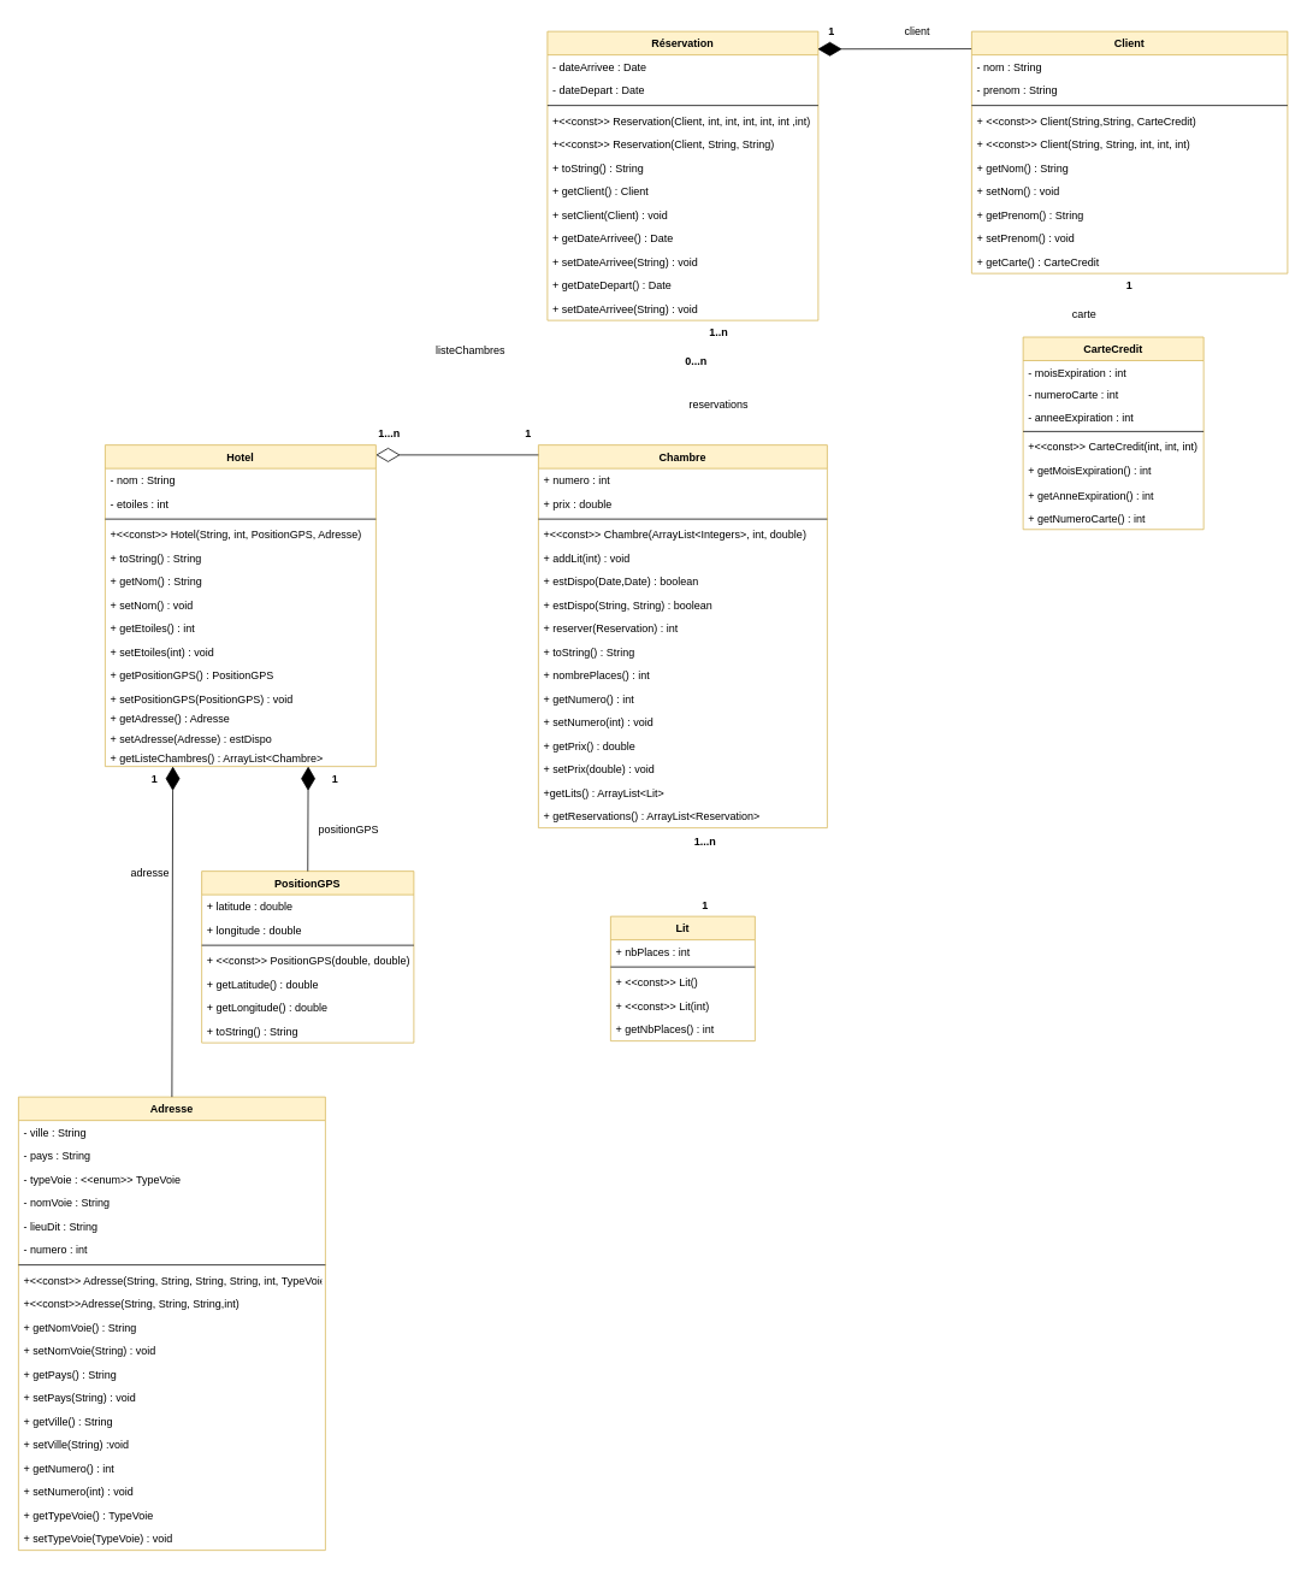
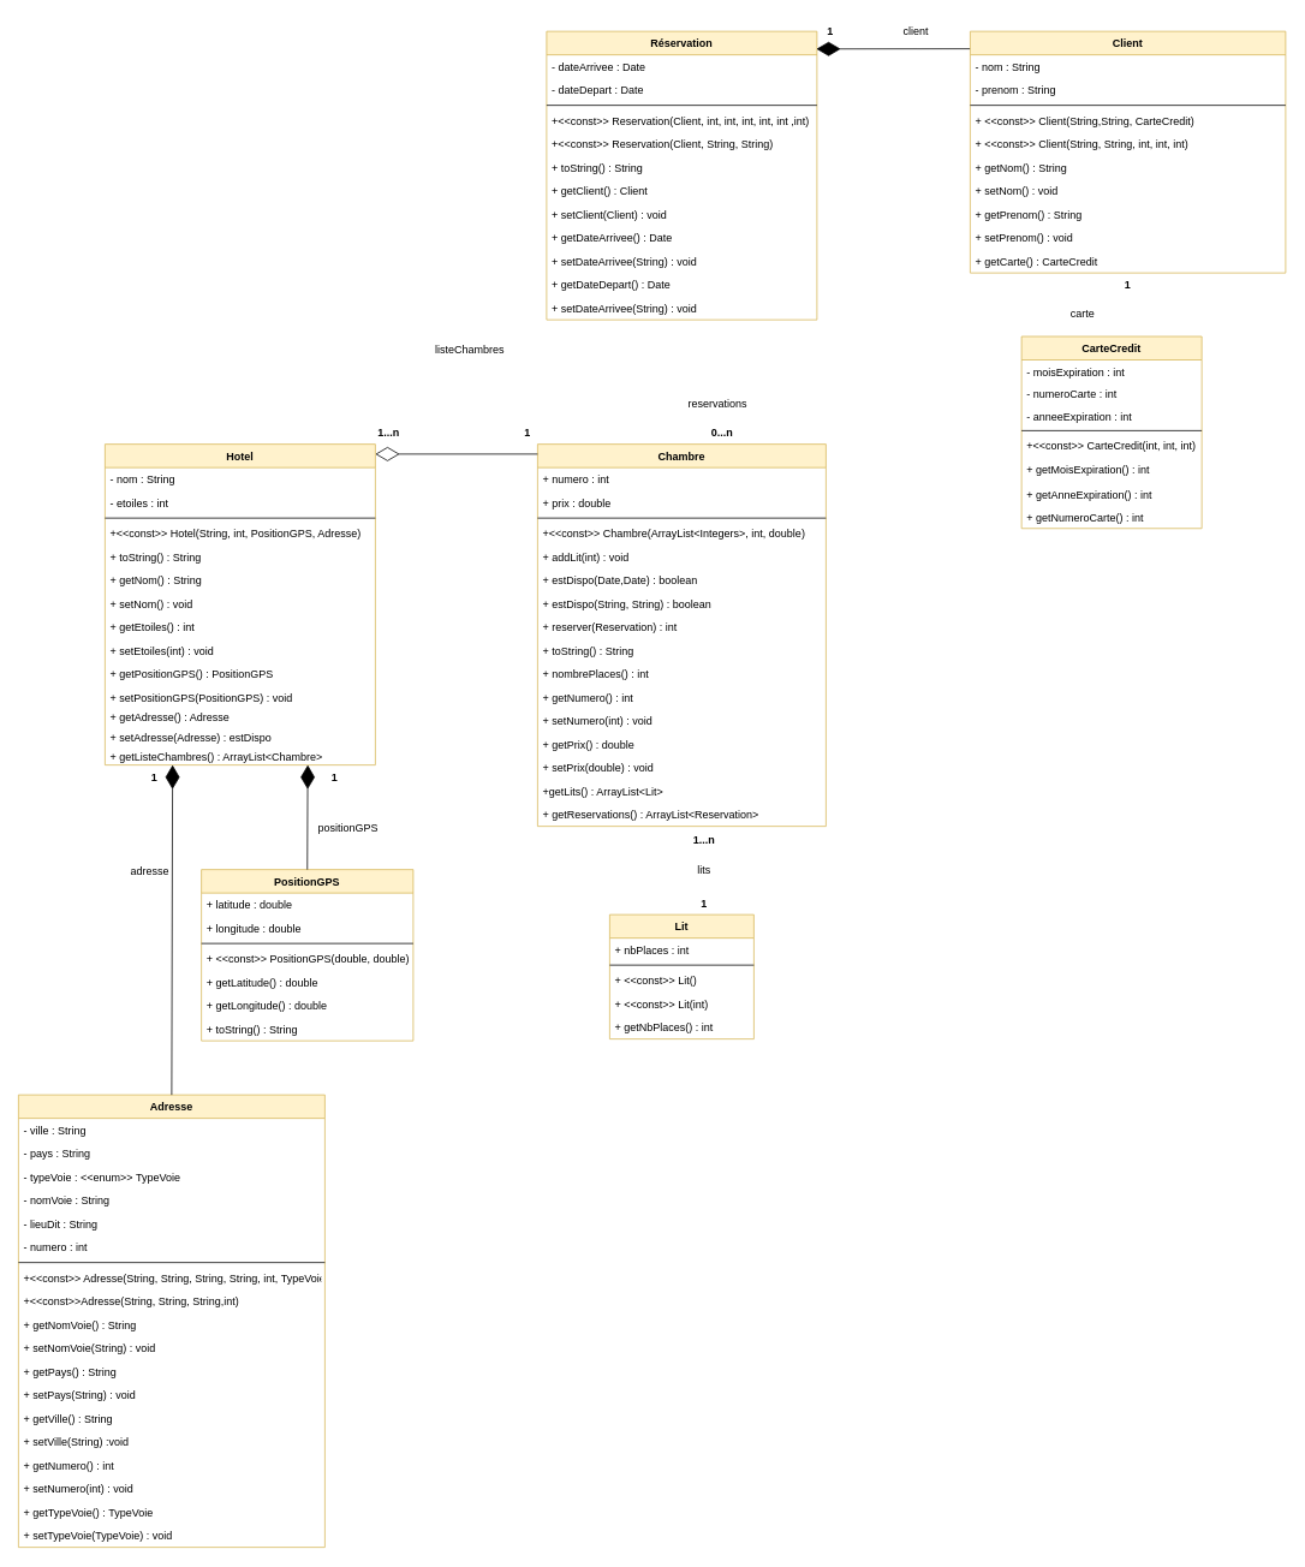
- <mxCell id="107" value="1..n" style="text;align=center;fontStyle=1;verticalAlign=middle;spacingLeft=3;spacingRight=3;strokeColor=none;rotatable=0;points=[[0,0.5],[1,0.5]];portConstraint=eastwest;" parent="1" vertex="1"><mxGeometry x="781" y="354" width="30" height="26" as="geometry" /></mxCell>
- <mxCell id="108" value="0...n" style="text;align=center;fontStyle=1;verticalAlign=middle;spacingLeft=3;spacingRight=3;strokeColor=none;rotatable=0;points=[[0,0.5],[1,0.5]];portConstraint=eastwest;" parent="1" vertex="1"><mxGeometry x="756" y="386" width="30" height="26" as="geometry" /></mxCell>
+ <mxCell id="108" value="0...n" style="text;align=center;fontStyle=1;verticalAlign=middle;spacingLeft=3;spacingRight=3;strokeColor=none;rotatable=0;points=[[0,0.5],[1,0.5]];portConstraint=eastwest;" parent="1" vertex="1"><mxGeometry x="786" y="466" width="30" height="26" as="geometry" /></mxCell>
+ <mxCell id="74" value="lits" style="text;align=center;fontStyle=0;verticalAlign=middle;spacingLeft=3;spacingRight=3;strokeColor=none;rotatable=0;points=[[0,0.5],[1,0.5]];portConstraint=eastwest;" parent="1" vertex="1"><mxGeometry x="741" y="950" width="80" height="28" as="geometry" /></mxCell>
